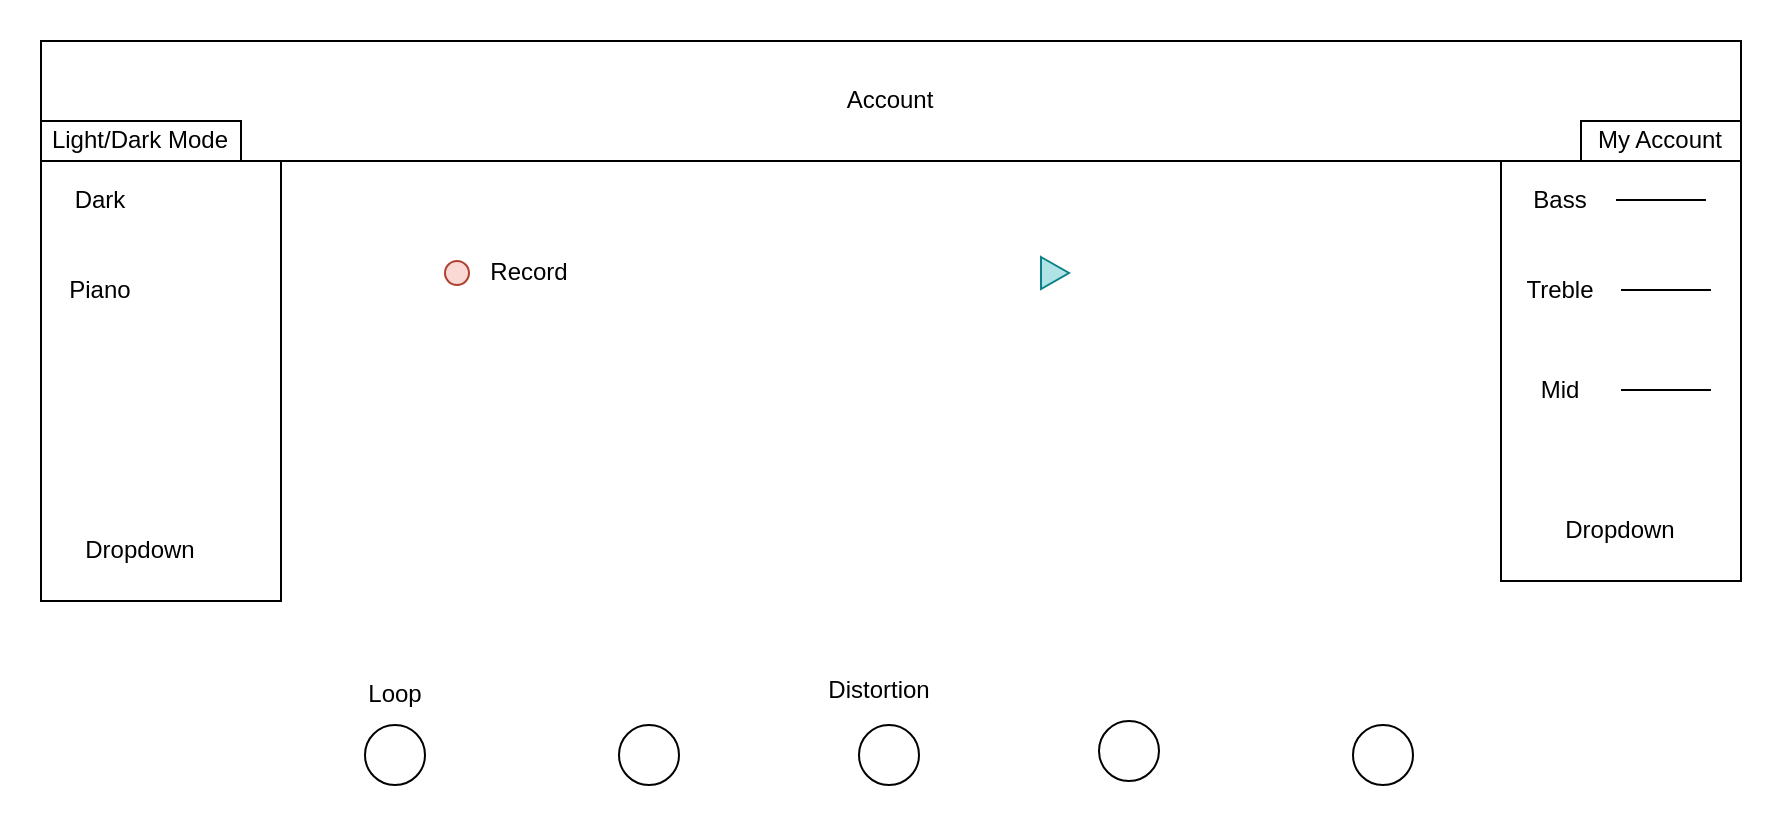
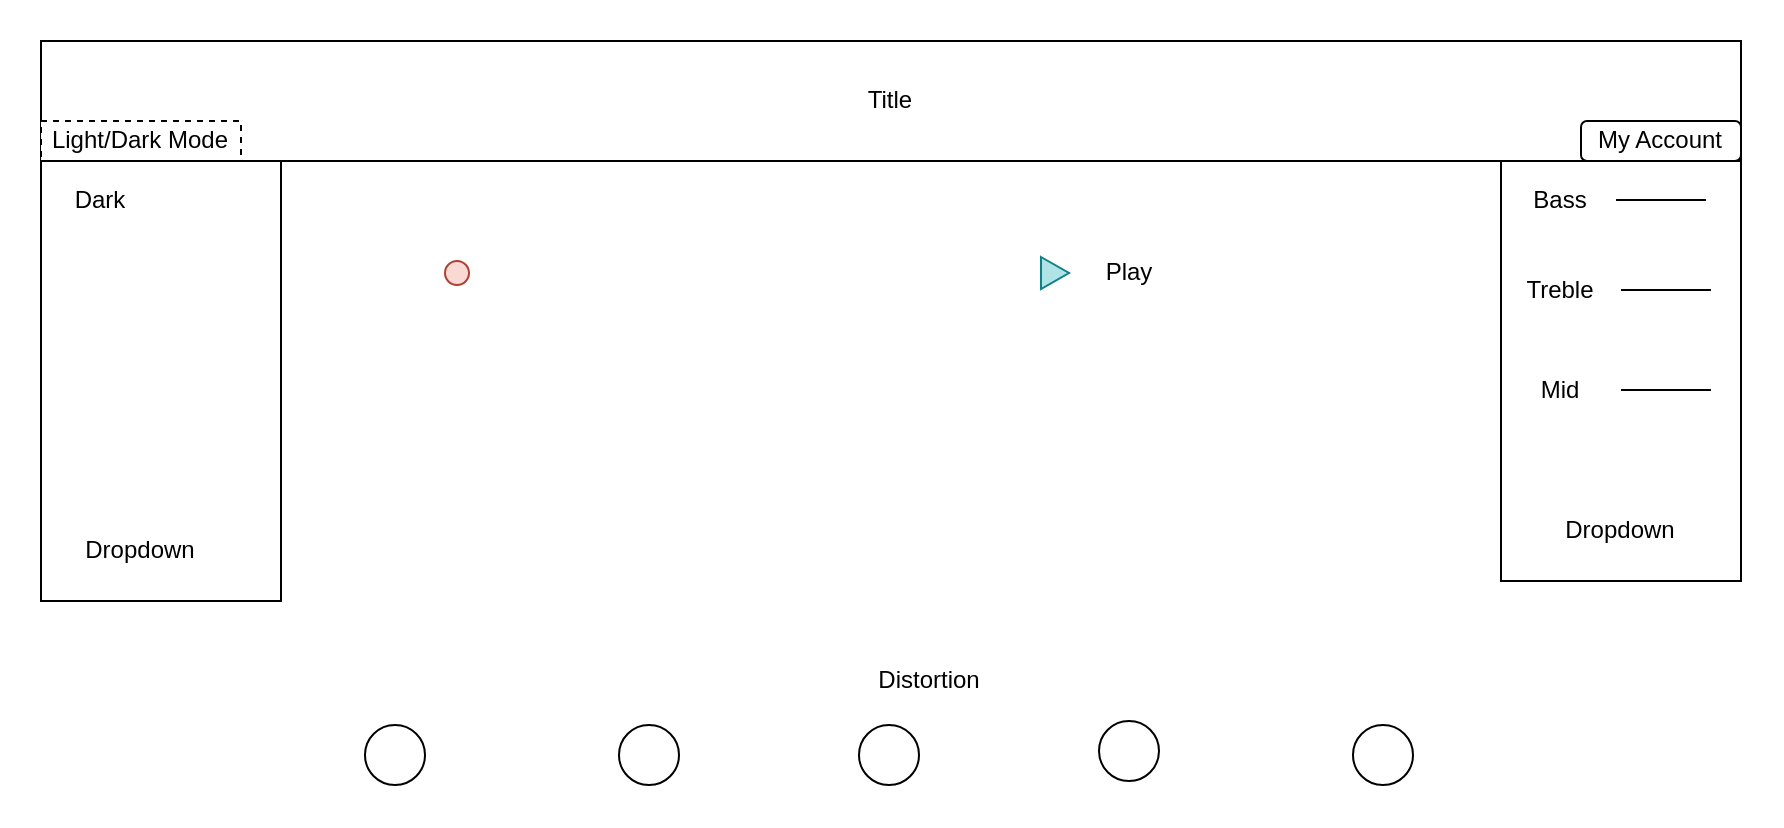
- <mxCell id="2" value="Account" style="rounded=0;whiteSpace=wrap;html=1;" vertex="1" parent="1"><mxGeometry width="850" height="60" as="geometry" x="20" y="20" /></mxCell>
+ <mxCell id="2" value="Title" style="rounded=0;whiteSpace=wrap;html=1;" vertex="1" parent="1"><mxGeometry width="850" height="60" as="geometry" x="20" y="20" /></mxCell>
- <mxCell id="4" value="Light/Dark Mode" style="rounded=0;whiteSpace=wrap;html=1;" vertex="1" parent="1"><mxGeometry y="60" width="100" height="20" as="geometry" x="20" /></mxCell>
+ <mxCell id="4" value="Light/Dark Mode" style="rounded=0;whiteSpace=wrap;html=1;dashed=1;" vertex="1" parent="1"><mxGeometry y="60" width="100" height="20" as="geometry" x="20" /></mxCell>
- <mxCell id="3" value="My Account" style="rounded=0;whiteSpace=wrap;html=1;" vertex="1" parent="1"><mxGeometry x="790" y="60" width="80" height="20" as="geometry" /></mxCell>
+ <mxCell id="3" value="My Account" style="whiteSpace=wrap;html=1;rounded=1;" vertex="1" parent="1"><mxGeometry x="790" y="60" width="80" height="20" as="geometry" /></mxCell>
- <mxCell id="26" value="Record" style="text;html=1;align=center;verticalAlign=middle;resizable=0;points=[];autosize=1;strokeColor=none;fillColor=none;" vertex="1" parent="1"><mxGeometry x="234" y="121" width="60" height="30" as="geometry" /></mxCell>
+ <mxCell id="28" value="Play" style="text;html=1;align=center;verticalAlign=middle;resizable=0;points=[];autosize=1;strokeColor=none;fillColor=none;" vertex="1" parent="1"><mxGeometry x="539" y="121" width="50" height="30" as="geometry" /></mxCell>
- <mxCell id="17" value="Piano" style="text;html=1;align=center;verticalAlign=middle;whiteSpace=wrap;rounded=0;" vertex="1" parent="1"><mxGeometry y="130" width="60" height="30" as="geometry" x="20" /></mxCell>
- <mxCell id="23" value="Distortion" style="text;html=1;align=center;verticalAlign=middle;resizable=0;points=[];autosize=1;strokeColor=none;fillColor=none;" vertex="1" parent="1"><mxGeometry x="404" y="330" width="70" height="30" as="geometry" /></mxCell>
+ <mxCell id="23" value="Distortion" style="text;html=1;align=center;verticalAlign=middle;resizable=0;points=[];autosize=1;strokeColor=none;fillColor=none;" vertex="1" parent="1"><mxGeometry x="429" y="325" width="70" height="30" as="geometry" /></mxCell>
- <mxCell id="21" value="Loop" style="text;html=1;align=center;verticalAlign=middle;resizable=0;points=[];autosize=1;strokeColor=none;fillColor=none;" vertex="1" parent="1"><mxGeometry x="172" y="332" width="50" height="30" as="geometry" /></mxCell>
